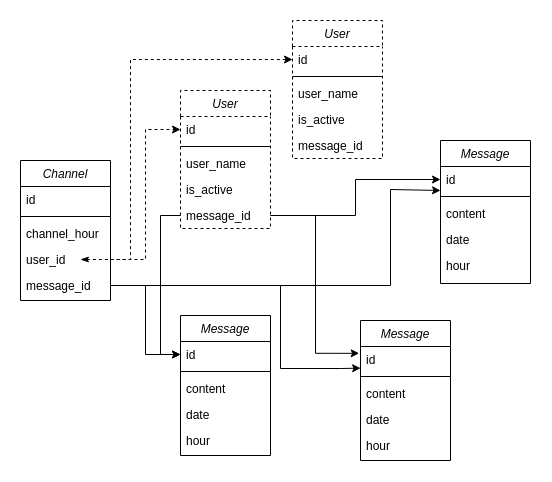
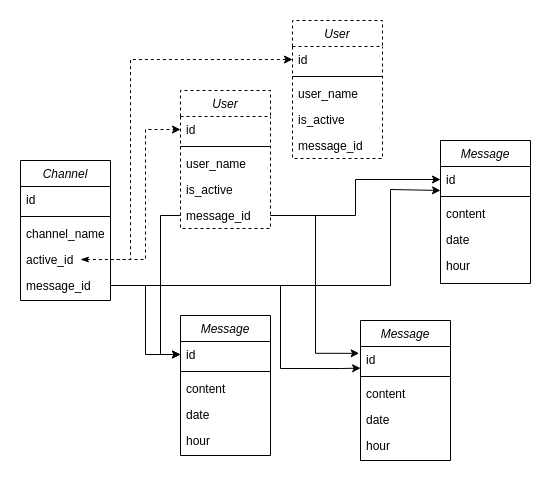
- <mxCell id="5" value="channel_hour" style="text;align=left;verticalAlign=top;spacingLeft=4;spacingRight=4;overflow=hidden;rotatable=0;points=[[0,0.5],[1,0.5]];portConstraint=eastwest;fontStyle=0" parent="2" vertex="1"><mxGeometry y="60" width="90" height="26" as="geometry" /></mxCell>
+ <mxCell id="5" value="channel_name" style="text;align=left;verticalAlign=top;spacingLeft=4;spacingRight=4;overflow=hidden;rotatable=0;points=[[0,0.5],[1,0.5]];portConstraint=eastwest;fontStyle=0" parent="2" vertex="1"><mxGeometry y="60" width="90" height="26" as="geometry" /></mxCell>
- <mxCell id="6" value="user_id" style="text;align=left;verticalAlign=top;spacingLeft=4;spacingRight=4;overflow=hidden;rotatable=0;points=[[0,0.5],[1,0.5]];portConstraint=eastwest;fontStyle=0" vertex="1" parent="2"><mxGeometry y="86" width="90" height="26" as="geometry" /></mxCell>
+ <mxCell id="6" value="active_id" style="text;align=left;verticalAlign=top;spacingLeft=4;spacingRight=4;overflow=hidden;rotatable=0;points=[[0,0.5],[1,0.5]];portConstraint=eastwest;fontStyle=0" vertex="1" parent="2"><mxGeometry y="86" width="90" height="26" as="geometry" /></mxCell>
